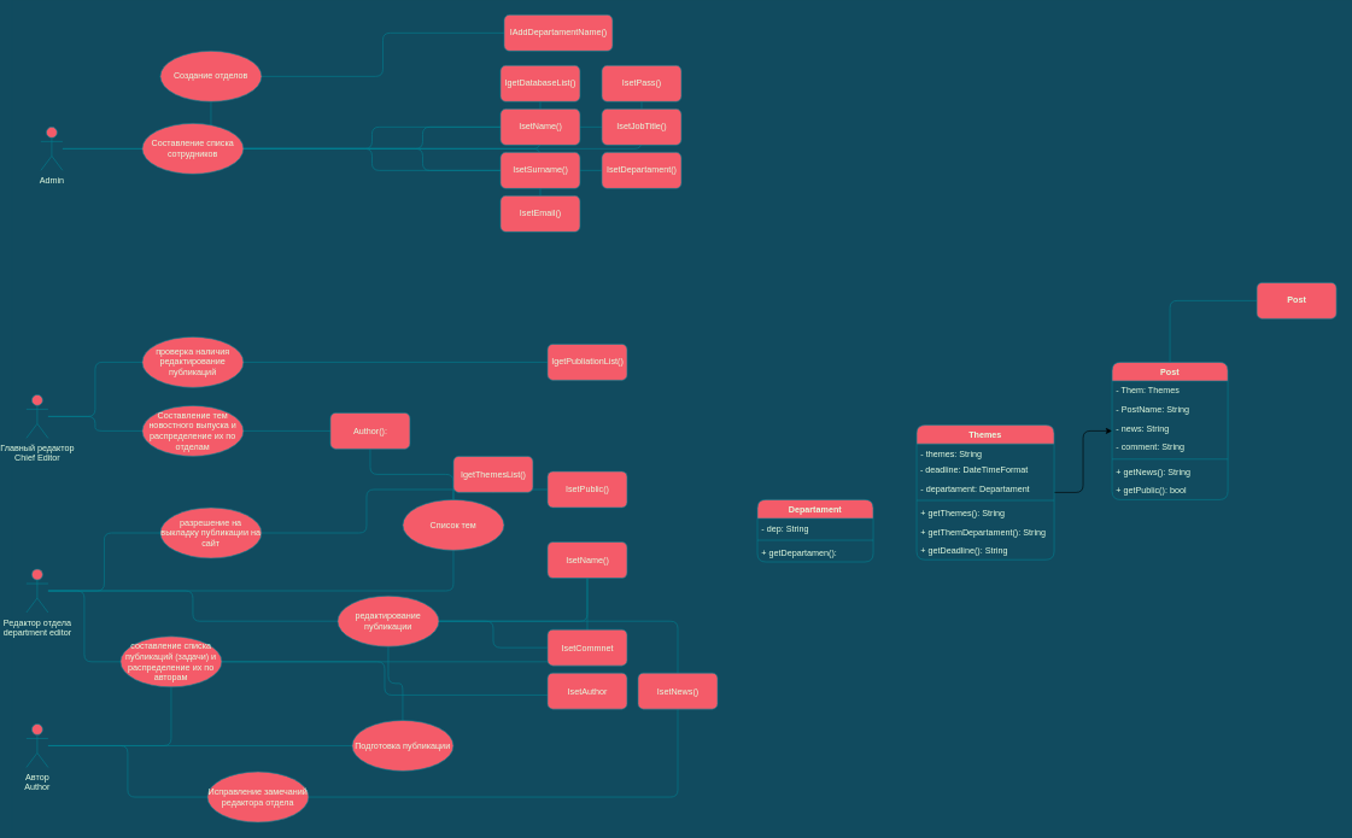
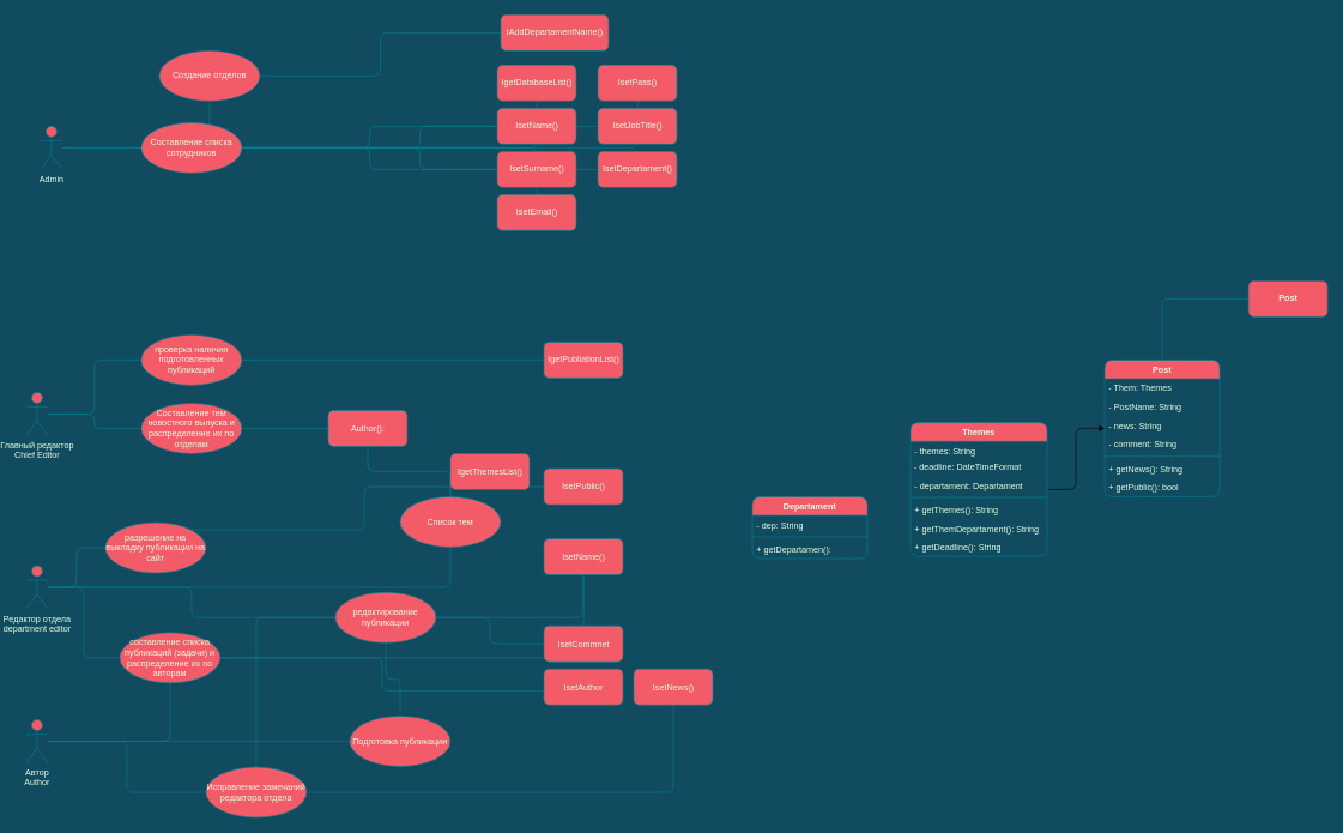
- <mxCell id="25" value="проверка наличия редактирование публикаций" style="ellipse;whiteSpace=wrap;html=1;fillColor=#F45B69;strokeColor=#028090;fontColor=#E4FDE1;rounded=1;" parent="1" vertex="1"><mxGeometry x="180" y="465" width="140" height="70" as="geometry" /></mxCell>
+ <mxCell id="25" value="проверка наличия подготовленных публикаций" style="ellipse;whiteSpace=wrap;html=1;fillColor=#F45B69;strokeColor=#028090;fontColor=#E4FDE1;rounded=1;" parent="1" vertex="1"><mxGeometry x="180" y="465" width="140" height="70" as="geometry" /></mxCell>
- <mxCell id="41" value="разрешение на выкладку публикации на сайт" style="ellipse;whiteSpace=wrap;html=1;strokeColor=#028090;fontColor=#E4FDE1;fillColor=#F45B69;rounded=1;" parent="1" vertex="1"><mxGeometry x="205" y="701" width="140" height="70" as="geometry" /></mxCell>
+ <mxCell id="41" value="разрешение на выкладку публикации на сайт" style="ellipse;whiteSpace=wrap;html=1;strokeColor=#028090;fontColor=#E4FDE1;fillColor=#F45B69;rounded=1;" parent="1" vertex="1"><mxGeometry x="130" y="726" width="140" height="70" as="geometry" /></mxCell>
- <mxCell id="37" style="edgeStyle=orthogonalEdgeStyle;rounded=1;orthogonalLoop=1;jettySize=auto;html=1;strokeColor=#028090;fontColor=#E4FDE1;endArrow=none;endFill=0;fillColor=#F45B69;" parent="1" source="39" target="81" edge="1"><mxGeometry relative="1" as="geometry" /></mxCell>
+ <mxCell id="37" style="edgeStyle=orthogonalEdgeStyle;rounded=1;orthogonalLoop=1;jettySize=auto;html=1;strokeColor=#028090;fontColor=#E4FDE1;endArrow=none;endFill=0;fillColor=#F45B69;" parent="1" source="39" target="47" edge="1"><mxGeometry relative="1" as="geometry" /></mxCell>
